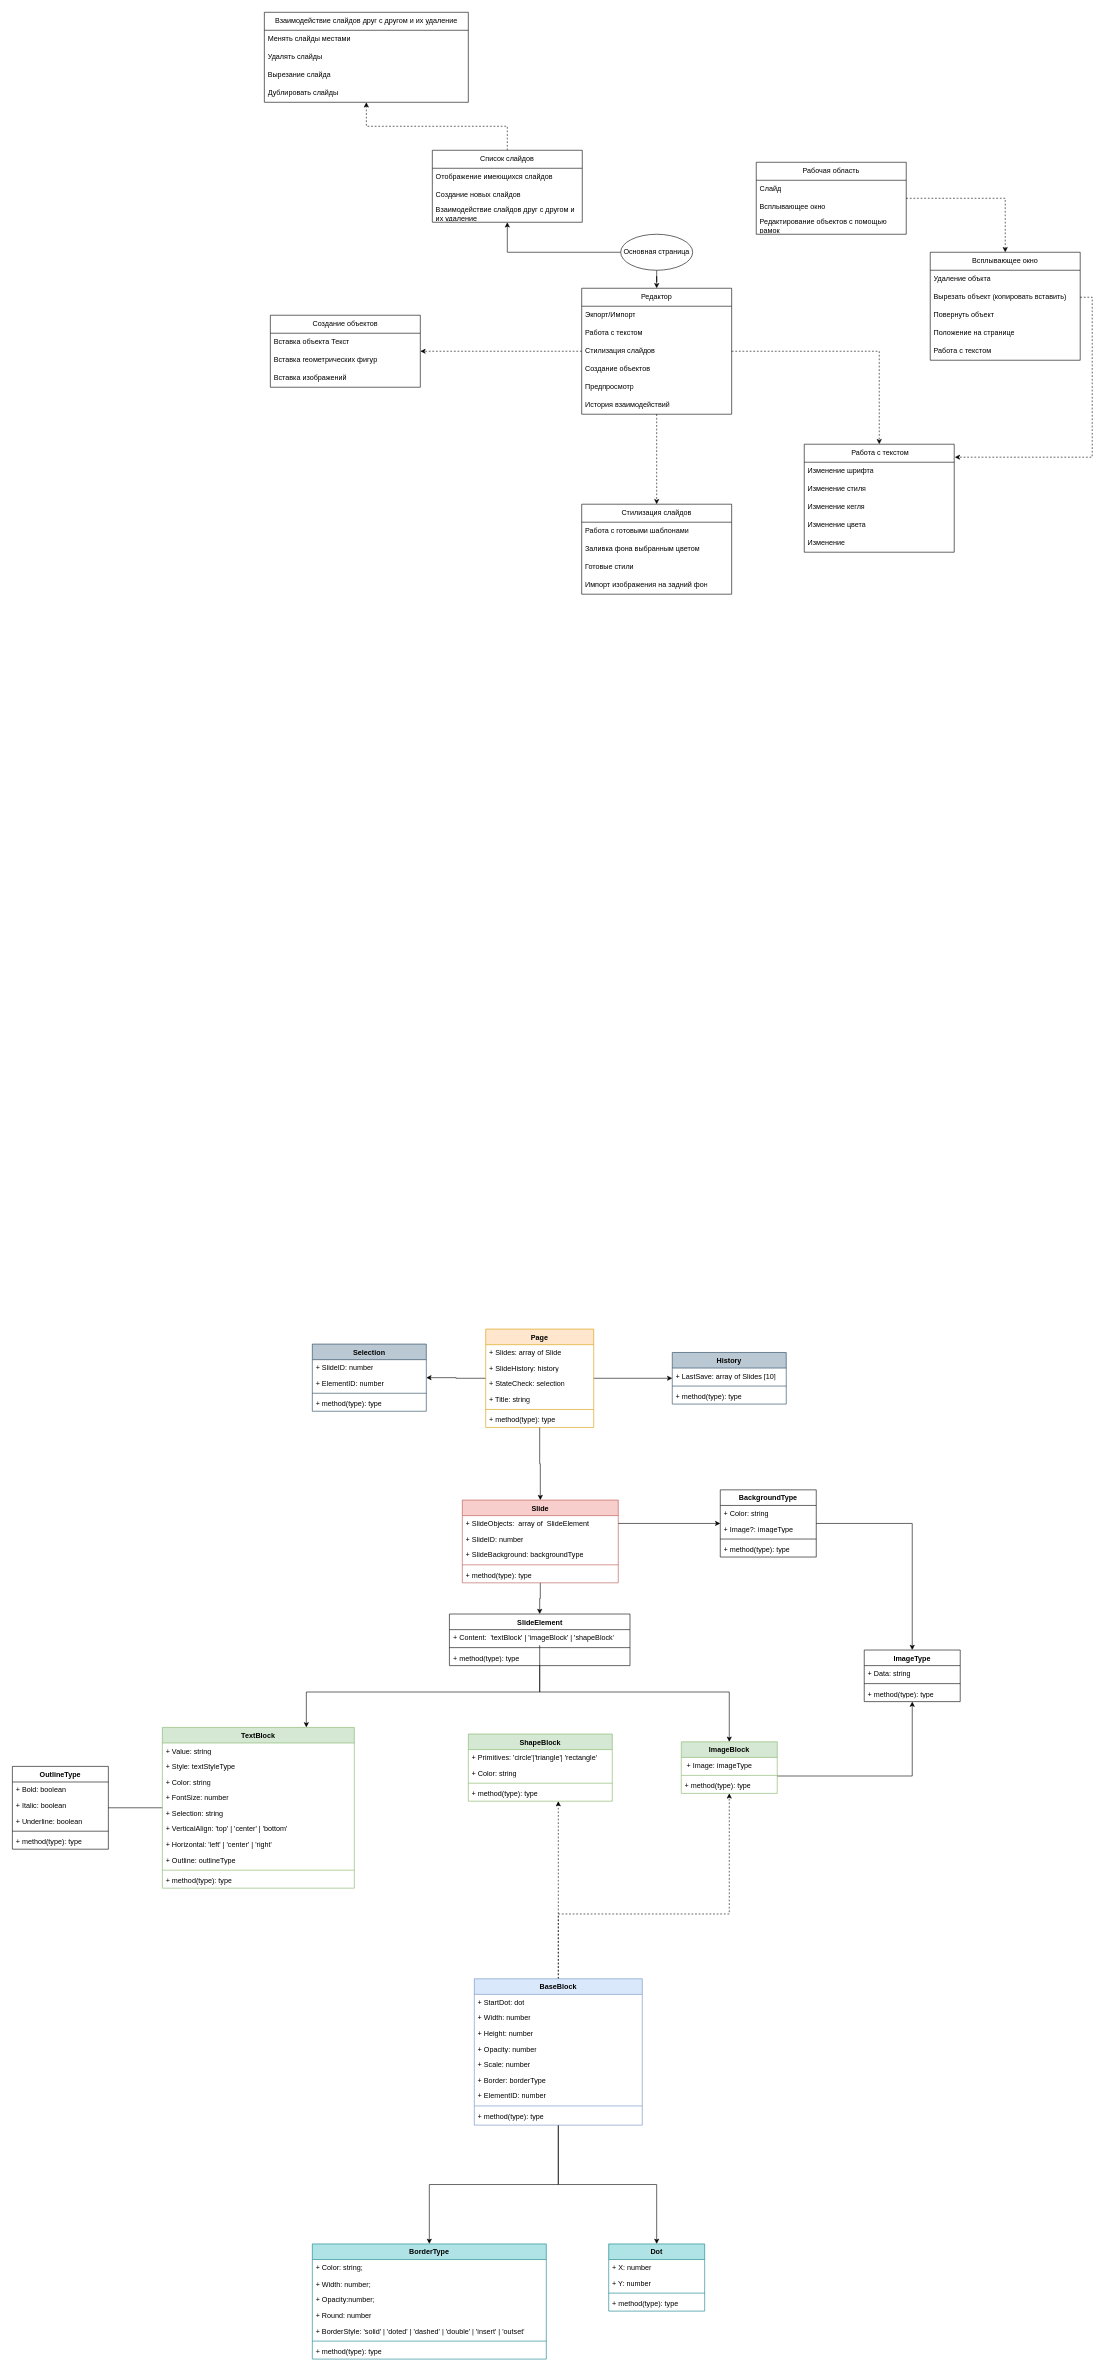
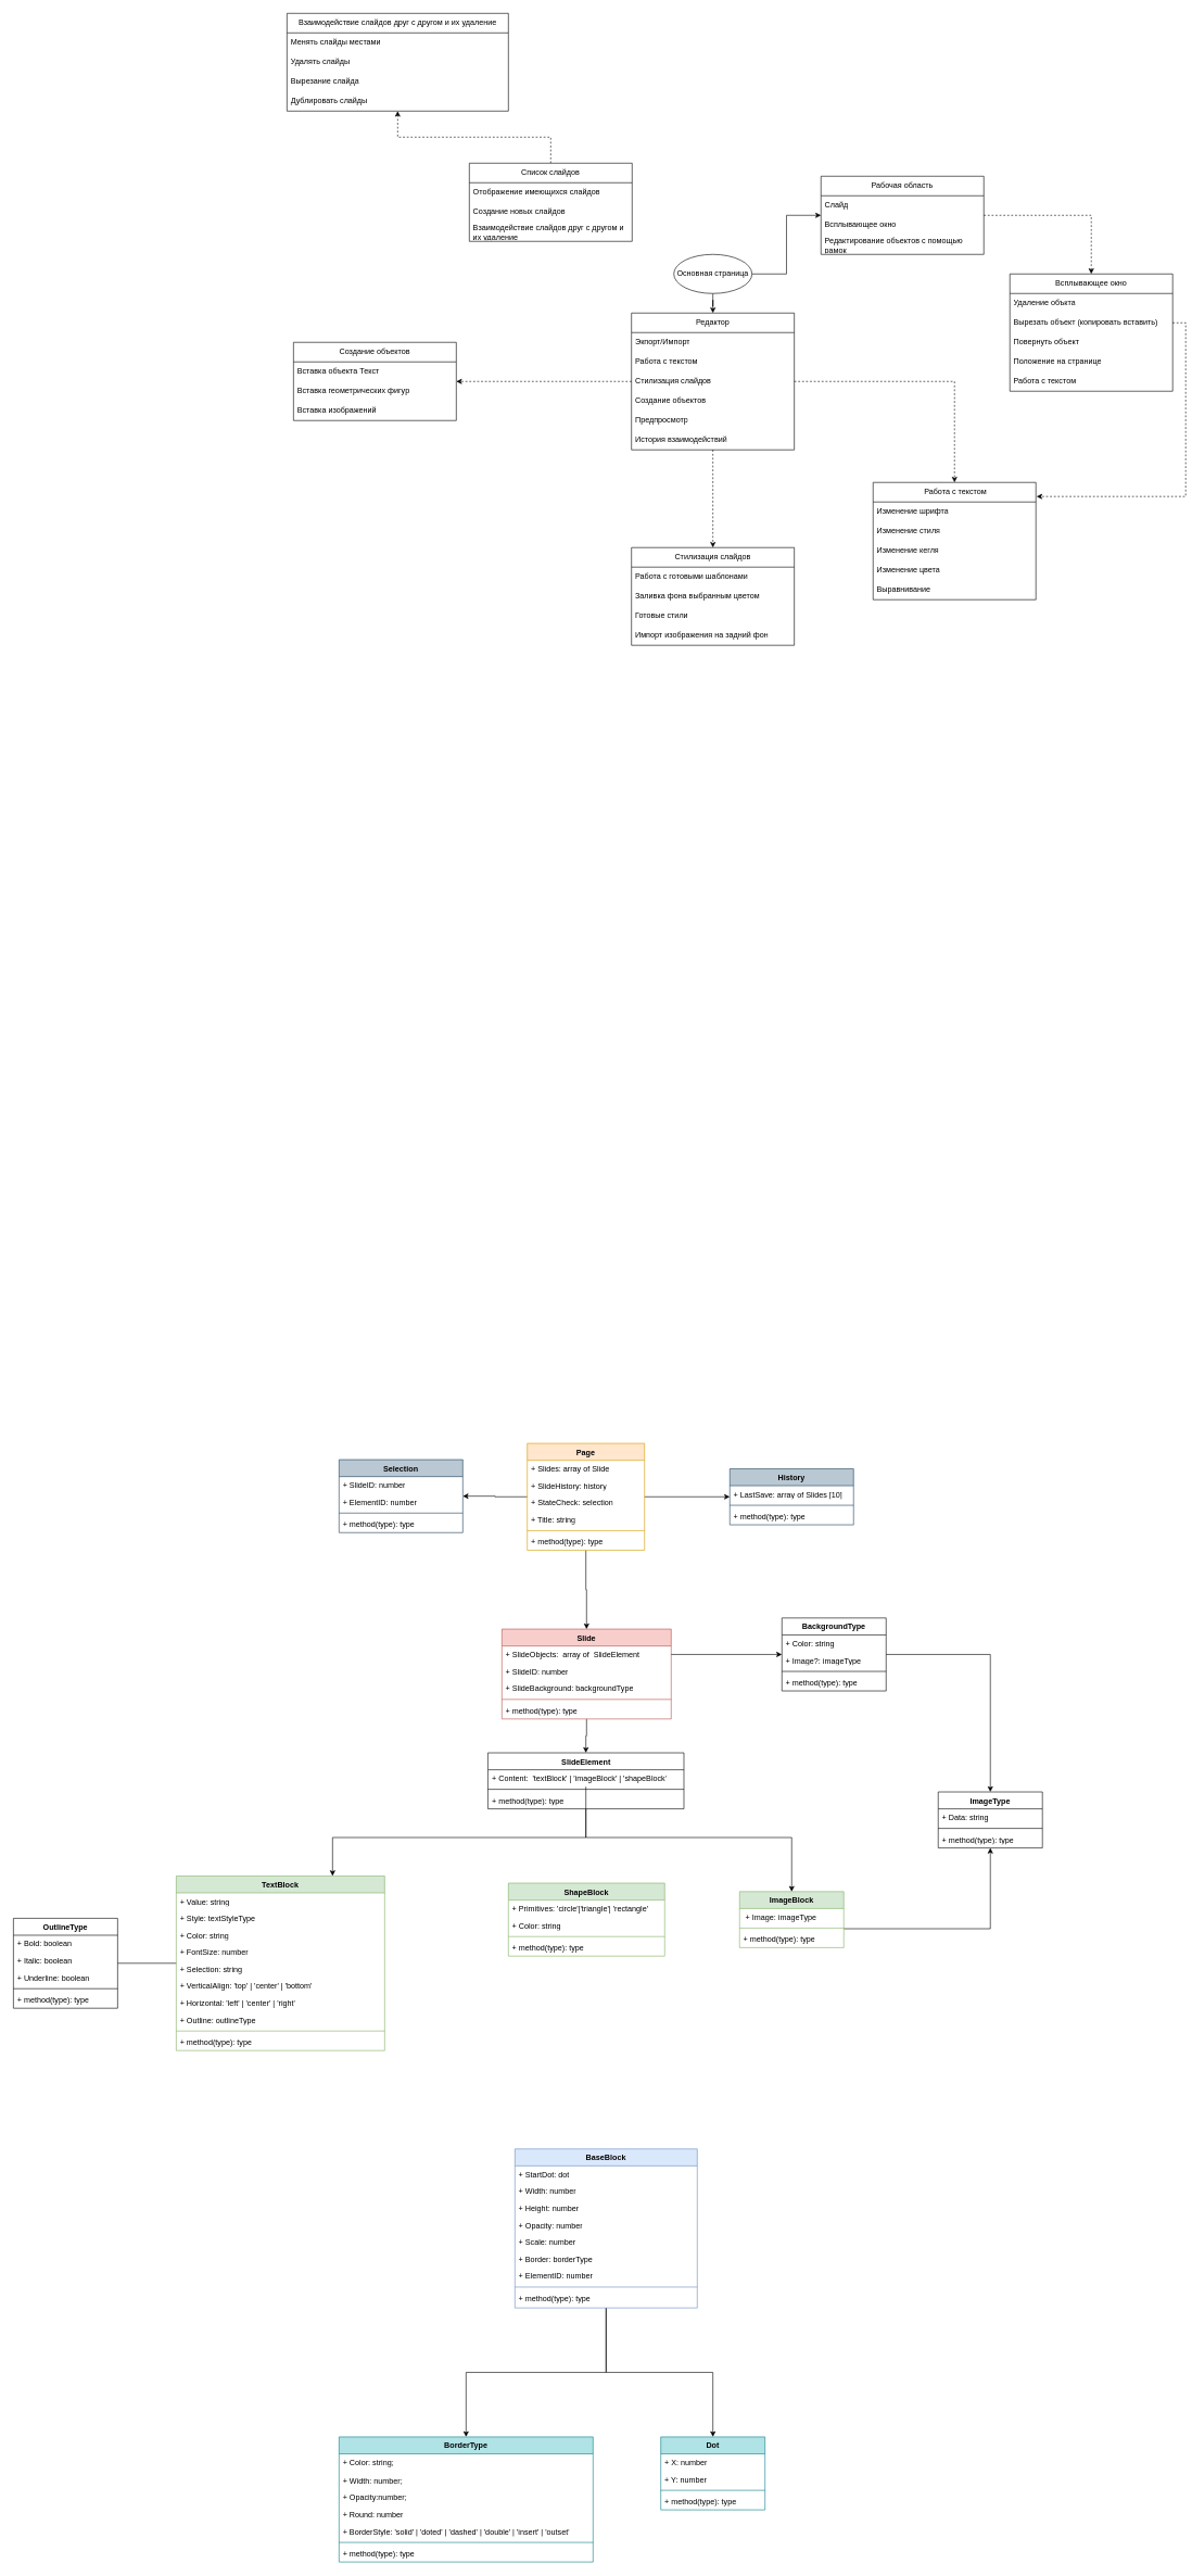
+ <mxCell id="2" value="" style="edgeStyle=orthogonalEdgeStyle;rounded=0;orthogonalLoop=1;jettySize=auto;html=1;" parent="1" source="5" target="17" edge="1"><mxGeometry relative="1" as="geometry" /></mxCell>
- <mxCell id="3" value="" style="edgeStyle=orthogonalEdgeStyle;rounded=0;orthogonalLoop=1;jettySize=auto;html=1;" parent="1" source="5" target="22" edge="1"><mxGeometry relative="1" as="geometry" /></mxCell>
- <mxCell id="31" value="&lt;span style=&quot;background-color: initial;&quot;&gt;Изменение&lt;/span&gt;" style="text;strokeColor=none;fillColor=none;align=left;verticalAlign=middle;spacingLeft=4;spacingRight=4;overflow=hidden;points=[[0,0.5],[1,0.5]];portConstraint=eastwest;rotatable=0;whiteSpace=wrap;html=1;" parent="26" vertex="1"><mxGeometry y="150" width="250" height="30" as="geometry" /></mxCell>
+ <mxCell id="31" value="&lt;span style=&quot;background-color: initial;&quot;&gt;Выравнивание&lt;/span&gt;" style="text;strokeColor=none;fillColor=none;align=left;verticalAlign=middle;spacingLeft=4;spacingRight=4;overflow=hidden;points=[[0,0.5],[1,0.5]];portConstraint=eastwest;rotatable=0;whiteSpace=wrap;html=1;" parent="26" vertex="1"><mxGeometry y="150" width="250" height="30" as="geometry" /></mxCell>
- <mxCell id="63" style="edgeStyle=orthogonalEdgeStyle;rounded=0;orthogonalLoop=1;jettySize=auto;html=1;dashed=1;" edge="1" parent="1" source="64" target="98"><mxGeometry relative="1" as="geometry"><Array as="points"><mxPoint x="930" y="3190" /><mxPoint x="1215" y="3190" /></Array></mxGeometry></mxCell>
- <mxCell id="62" style="edgeStyle=orthogonalEdgeStyle;rounded=0;orthogonalLoop=1;jettySize=auto;html=1;dashed=1;" edge="1" parent="1" source="64" target="84"><mxGeometry relative="1" as="geometry"><Array as="points"><mxPoint x="930" y="3080" /><mxPoint x="930" y="3080" /></Array></mxGeometry></mxCell>
